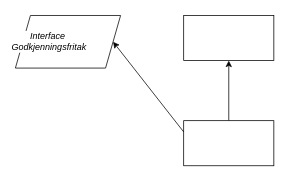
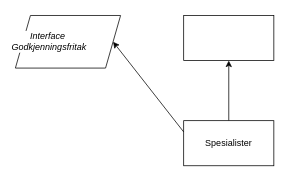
+ <mxCell id="5" value="&lt;div style=&quot;line-height: 19px&quot;&gt;&lt;font style=&quot;background-color: rgb(255 , 255 , 255) ; font-size: 12px&quot;&gt;Spesialister&lt;/font&gt;&lt;/div&gt;" style="text;html=1;strokeColor=none;fillColor=none;align=center;verticalAlign=middle;whiteSpace=wrap;rounded=0;" vertex="1" parent="1"><mxGeometry x="274" y="175" width="60" height="30" as="geometry" /></mxCell>
